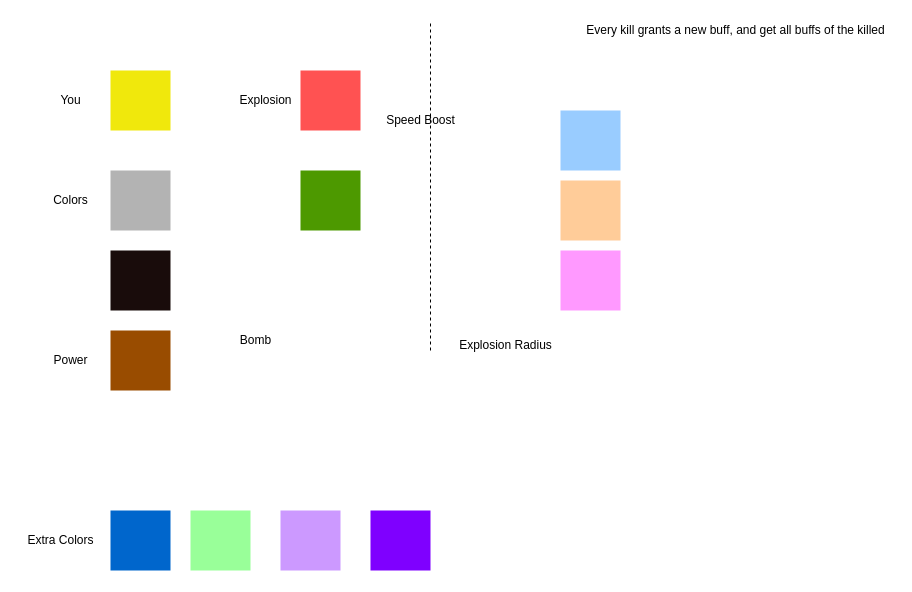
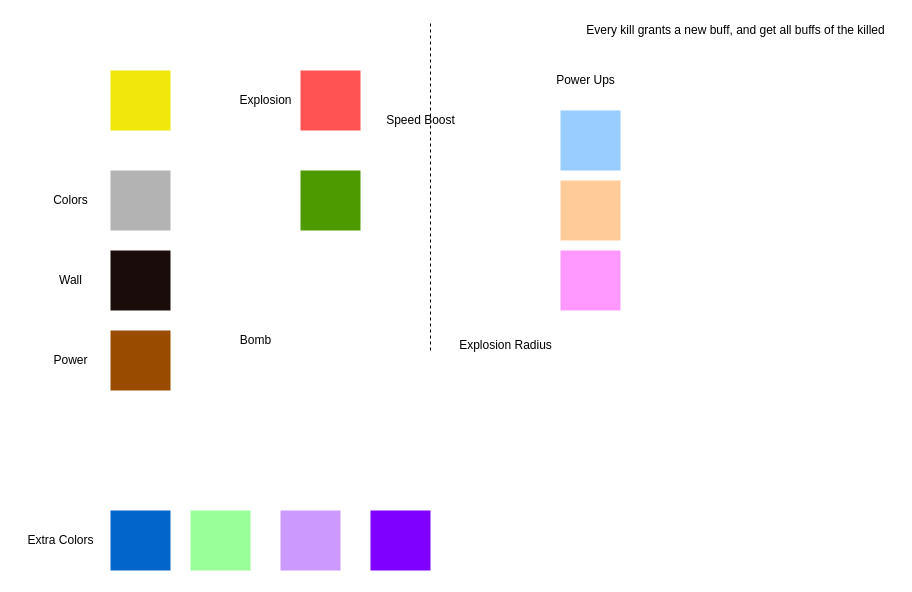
+ <mxCell id="18" value="Power Ups" style="text;html=1;align=center;verticalAlign=middle;resizable=0;points=[];autosize=1;" parent="1" vertex="1"><mxGeometry x="550" y="70" width="70" height="20" as="geometry" /></mxCell>
- <mxCell id="5" value="You" style="text;html=1;align=center;verticalAlign=middle;resizable=0;points=[];autosize=1;" parent="1" vertex="1"><mxGeometry x="50" y="90" width="40" height="20" as="geometry" /></mxCell>
+ <mxCell id="11" value="Wall" style="text;html=1;align=center;verticalAlign=middle;resizable=0;points=[];autosize=1;" parent="1" vertex="1"><mxGeometry x="50" y="270" width="40" height="20" as="geometry" /></mxCell>
